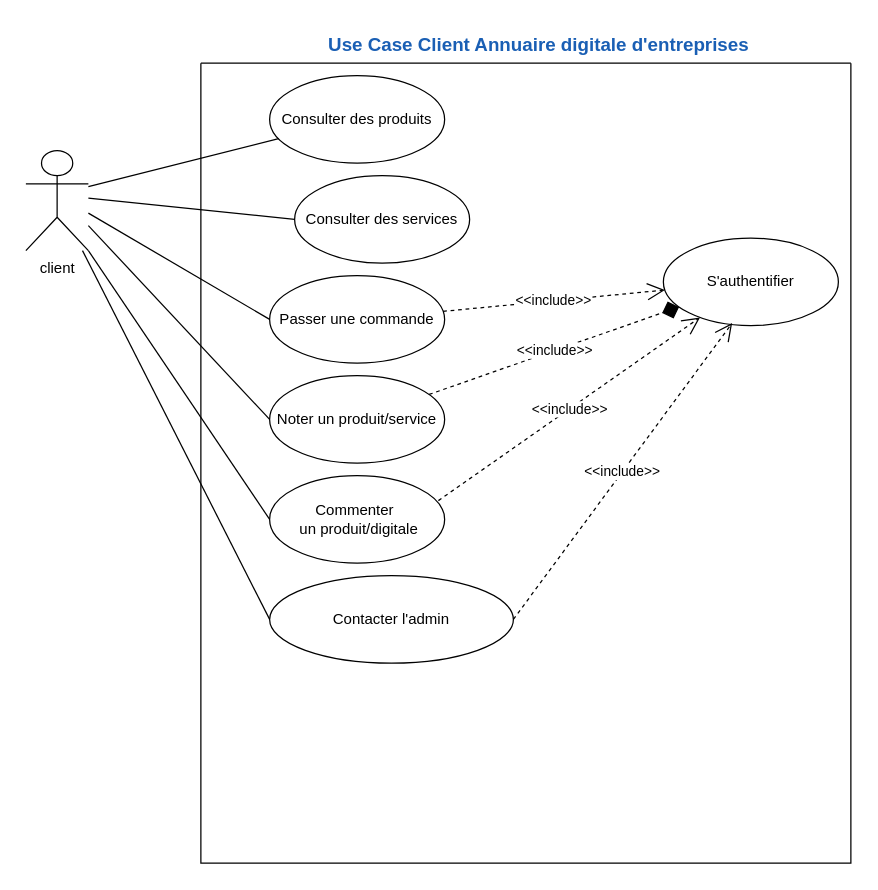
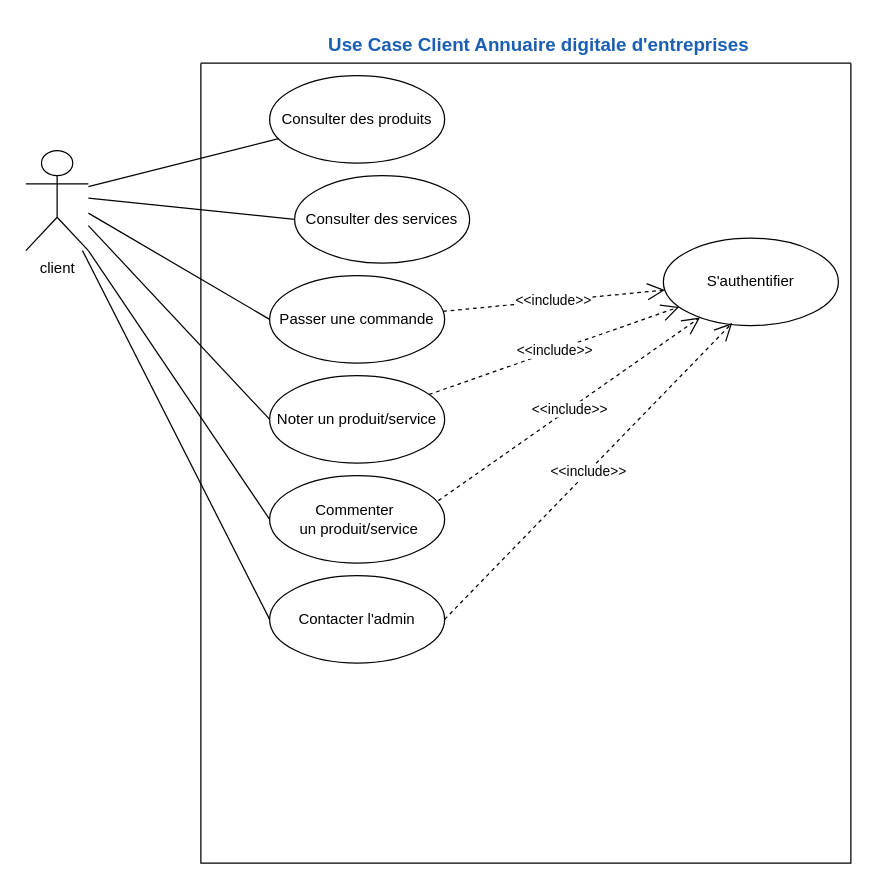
- <mxCell id="11" value="&amp;lt;&amp;lt;include&amp;gt;&amp;gt;" style="endArrow=diamond;endSize=12;dashed=1;html=1;rounded=0;" edge="1" parent="3" source="7" target="10"><mxGeometry width="160" relative="1" as="geometry"><mxPoint x="235" y="71.89" as="sourcePoint" /><mxPoint x="454.578" y="178.113" as="targetPoint" /></mxGeometry></mxCell>
+ <mxCell id="11" value="&amp;lt;&amp;lt;include&amp;gt;&amp;gt;" style="endArrow=open;endSize=12;dashed=1;html=1;rounded=0;" edge="1" parent="3" source="7" target="10"><mxGeometry width="160" relative="1" as="geometry"><mxPoint x="235" y="71.89" as="sourcePoint" /><mxPoint x="454.578" y="178.113" as="targetPoint" /></mxGeometry></mxCell>
- <mxCell id="8" value="&lt;div&gt;Commenter&amp;nbsp;&lt;/div&gt;&lt;div&gt;&amp;nbsp;un produit/digitale&lt;/div&gt;" style="ellipse;whiteSpace=wrap;html=1;" vertex="1" parent="3"><mxGeometry x="55" y="330" width="140" height="70" as="geometry" /></mxCell>
+ <mxCell id="8" value="&lt;div&gt;Commenter&amp;nbsp;&lt;/div&gt;&lt;div&gt;&amp;nbsp;un produit/service&lt;/div&gt;" style="ellipse;whiteSpace=wrap;html=1;" vertex="1" parent="3"><mxGeometry x="55" y="330" width="140" height="70" as="geometry" /></mxCell>
- <mxCell id="9" value="Contacter l'admin" style="ellipse;whiteSpace=wrap;html=1;" vertex="1" parent="3"><mxGeometry x="55" y="410" width="195" height="70" as="geometry" /></mxCell>
+ <mxCell id="9" value="Contacter l'admin" style="ellipse;whiteSpace=wrap;html=1;" vertex="1" parent="3"><mxGeometry x="55" y="410" width="140" height="70" as="geometry" /></mxCell>
